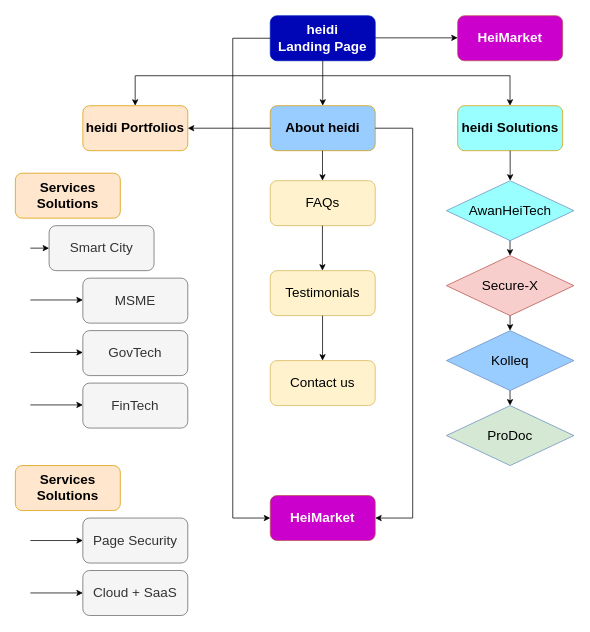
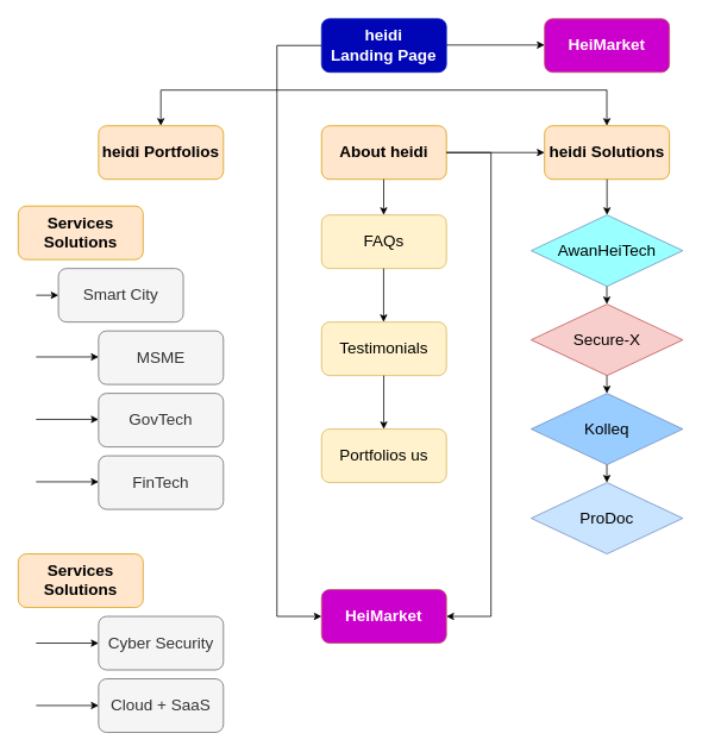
- <mxCell id="7" value="" style="endArrow=classic;html=1;rounded=0;fontSize=18;exitX=0.5;exitY=1;exitDx=0;exitDy=0;entryX=0.5;entryY=0;entryDx=0;entryDy=0;" edge="1" parent="1" source="2" target="3"><mxGeometry width="50" height="50" relative="1" as="geometry"><mxPoint x="450" y="310" as="sourcePoint" /><mxPoint x="500" y="260" as="targetPoint" /></mxGeometry></mxCell>
- <mxCell id="26" value="" style="endArrow=classic;html=1;rounded=0;fontSize=18;fontColor=#FFFFFF;entryX=1;entryY=0.5;entryDx=0;entryDy=0;exitX=0;exitY=0.5;exitDx=0;exitDy=0;" edge="1" parent="1" source="3" target="4"><mxGeometry width="50" height="50" relative="1" as="geometry"><mxPoint x="430" y="270" as="sourcePoint" /><mxPoint x="480" y="220" as="targetPoint" /></mxGeometry></mxCell>
- <mxCell id="3" value="&lt;font style=&quot;font-size: 18px;&quot;&gt;About heidi&lt;/font&gt;" style="rounded=1;whiteSpace=wrap;html=1;fontStyle=1;fillColor=#99ccff;strokeColor=#d79b00;" vertex="1" parent="1"><mxGeometry x="360" y="140" width="140" height="60" as="geometry" /></mxCell>
+ <mxCell id="3" value="&lt;font style=&quot;font-size: 18px;&quot;&gt;About heidi&lt;/font&gt;" style="rounded=1;whiteSpace=wrap;html=1;fontStyle=1;fillColor=#ffe6cc;strokeColor=#d79b00;" vertex="1" parent="1"><mxGeometry x="360" y="140" width="140" height="60" as="geometry" /></mxCell>
+ <mxCell id="27" value="" style="endArrow=classic;html=1;rounded=0;fontSize=18;fontColor=#FFFFFF;entryX=0;entryY=0.5;entryDx=0;entryDy=0;exitX=1;exitY=0.5;exitDx=0;exitDy=0;" edge="1" parent="1" source="3" target="5"><mxGeometry width="50" height="50" relative="1" as="geometry"><mxPoint x="370" y="180" as="sourcePoint" /><mxPoint x="260" y="180" as="targetPoint" /></mxGeometry></mxCell>
- <mxCell id="5" value="&lt;font style=&quot;font-size: 18px;&quot;&gt;heidi Solutions&lt;/font&gt;" style="rounded=1;whiteSpace=wrap;html=1;fontStyle=1;fillColor=#99ffff;strokeColor=#d79b00;" vertex="1" parent="1"><mxGeometry x="610" y="140" width="140" height="60" as="geometry" /></mxCell>
+ <mxCell id="5" value="&lt;font style=&quot;font-size: 18px;&quot;&gt;heidi Solutions&lt;/font&gt;" style="rounded=1;whiteSpace=wrap;html=1;fontStyle=1;fillColor=#ffe6cc;strokeColor=#d79b00;" vertex="1" parent="1"><mxGeometry x="610" y="140" width="140" height="60" as="geometry" /></mxCell>
- <mxCell id="10" value="&lt;font style=&quot;font-size: 18px;&quot;&gt;Contact us&lt;/font&gt;" style="rounded=1;whiteSpace=wrap;html=1;fillColor=#fff2cc;strokeColor=#d6b656;" vertex="1" parent="1"><mxGeometry x="360" y="480" width="140" height="60" as="geometry" /></mxCell>
+ <mxCell id="10" value="&lt;font style=&quot;font-size: 18px;&quot;&gt;Portfolios us&lt;/font&gt;" style="rounded=1;whiteSpace=wrap;html=1;fillColor=#fff2cc;strokeColor=#d6b656;" vertex="1" parent="1"><mxGeometry x="360" y="480" width="140" height="60" as="geometry" /></mxCell>
- <mxCell id="34" value="ProDoc" style="rhombus;whiteSpace=wrap;html=1;fontSize=18;fillColor=#d5e8d4;strokeColor=#6c8ebf;" vertex="1" parent="1"><mxGeometry x="595" y="540" width="170" height="80" as="geometry" /></mxCell>
+ <mxCell id="34" value="ProDoc" style="rhombus;whiteSpace=wrap;html=1;fontSize=18;fillColor=#C9E4FF;strokeColor=#6c8ebf;" vertex="1" parent="1"><mxGeometry x="595" y="540" width="170" height="80" as="geometry" /></mxCell>
- <mxCell id="22" value="&lt;font style=&quot;font-size: 18px;&quot;&gt;Page Security&lt;/font&gt;" style="rounded=1;whiteSpace=wrap;html=1;fontStyle=0;fillColor=#f5f5f5;strokeColor=#666666;fontColor=#333333;" vertex="1" parent="1"><mxGeometry x="110" y="690" width="140" height="60" as="geometry" /></mxCell>
+ <mxCell id="22" value="&lt;font style=&quot;font-size: 18px;&quot;&gt;Cyber Security&lt;/font&gt;" style="rounded=1;whiteSpace=wrap;html=1;fontStyle=0;fillColor=#f5f5f5;strokeColor=#666666;fontColor=#333333;" vertex="1" parent="1"><mxGeometry x="110" y="690" width="140" height="60" as="geometry" /></mxCell>
